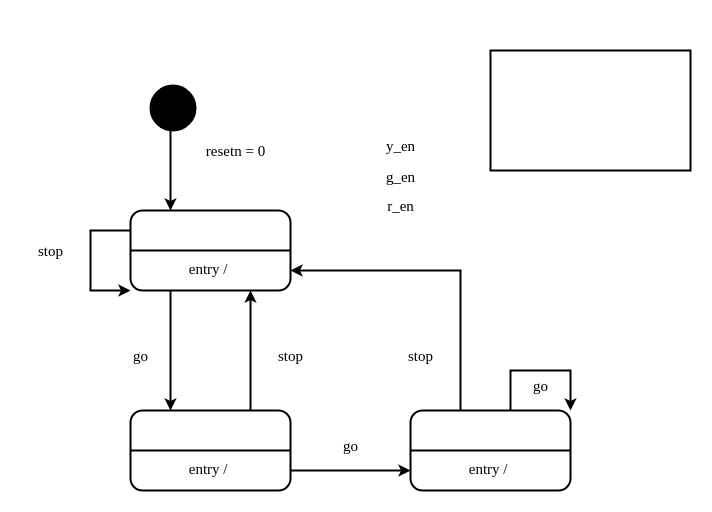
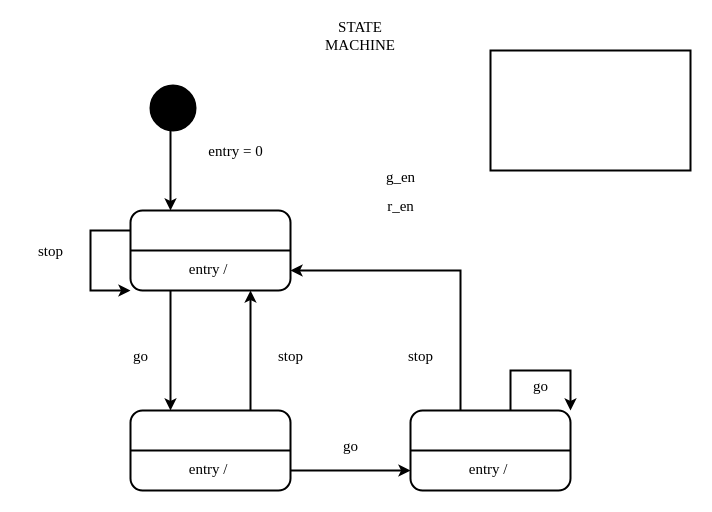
+ <mxCell id="2" value="&lt;font style=&quot;font-size: 15px;&quot; face=&quot;Consolas&quot;&gt;STATE MACHINE&lt;/font&gt;" style="text;html=1;strokeColor=none;fillColor=none;align=center;verticalAlign=middle;whiteSpace=wrap;rounded=0;" vertex="1" parent="1"><mxGeometry x="330" y="20" width="60" height="30" as="geometry" /></mxCell>
- <mxCell id="4" value="&lt;font face=&quot;Consolas&quot;&gt;y_en&lt;br&gt;&lt;/font&gt;" style="text;html=1;align=center;verticalAlign=middle;resizable=0;points=[];autosize=1;strokeColor=none;fillColor=none;fontSize=15;" vertex="1" parent="1"><mxGeometry x="370" y="130" width="60" height="30" as="geometry" /></mxCell>
- <mxCell id="26" value="&lt;font face=&quot;consolas&quot;&gt;resetn = 0&lt;/font&gt;" style="text;html=1;align=center;verticalAlign=middle;resizable=0;points=[];autosize=1;strokeColor=none;fillColor=none;fontSize=15;" vertex="1" parent="1"><mxGeometry x="180" y="135" width="110" height="30" as="geometry" /></mxCell>
+ <mxCell id="26" value="&lt;font face=&quot;consolas&quot;&gt;entry = 0&lt;/font&gt;" style="text;html=1;align=center;verticalAlign=middle;resizable=0;points=[];autosize=1;strokeColor=none;fillColor=none;fontSize=15;" vertex="1" parent="1"><mxGeometry x="180" y="135" width="110" height="30" as="geometry" /></mxCell>
